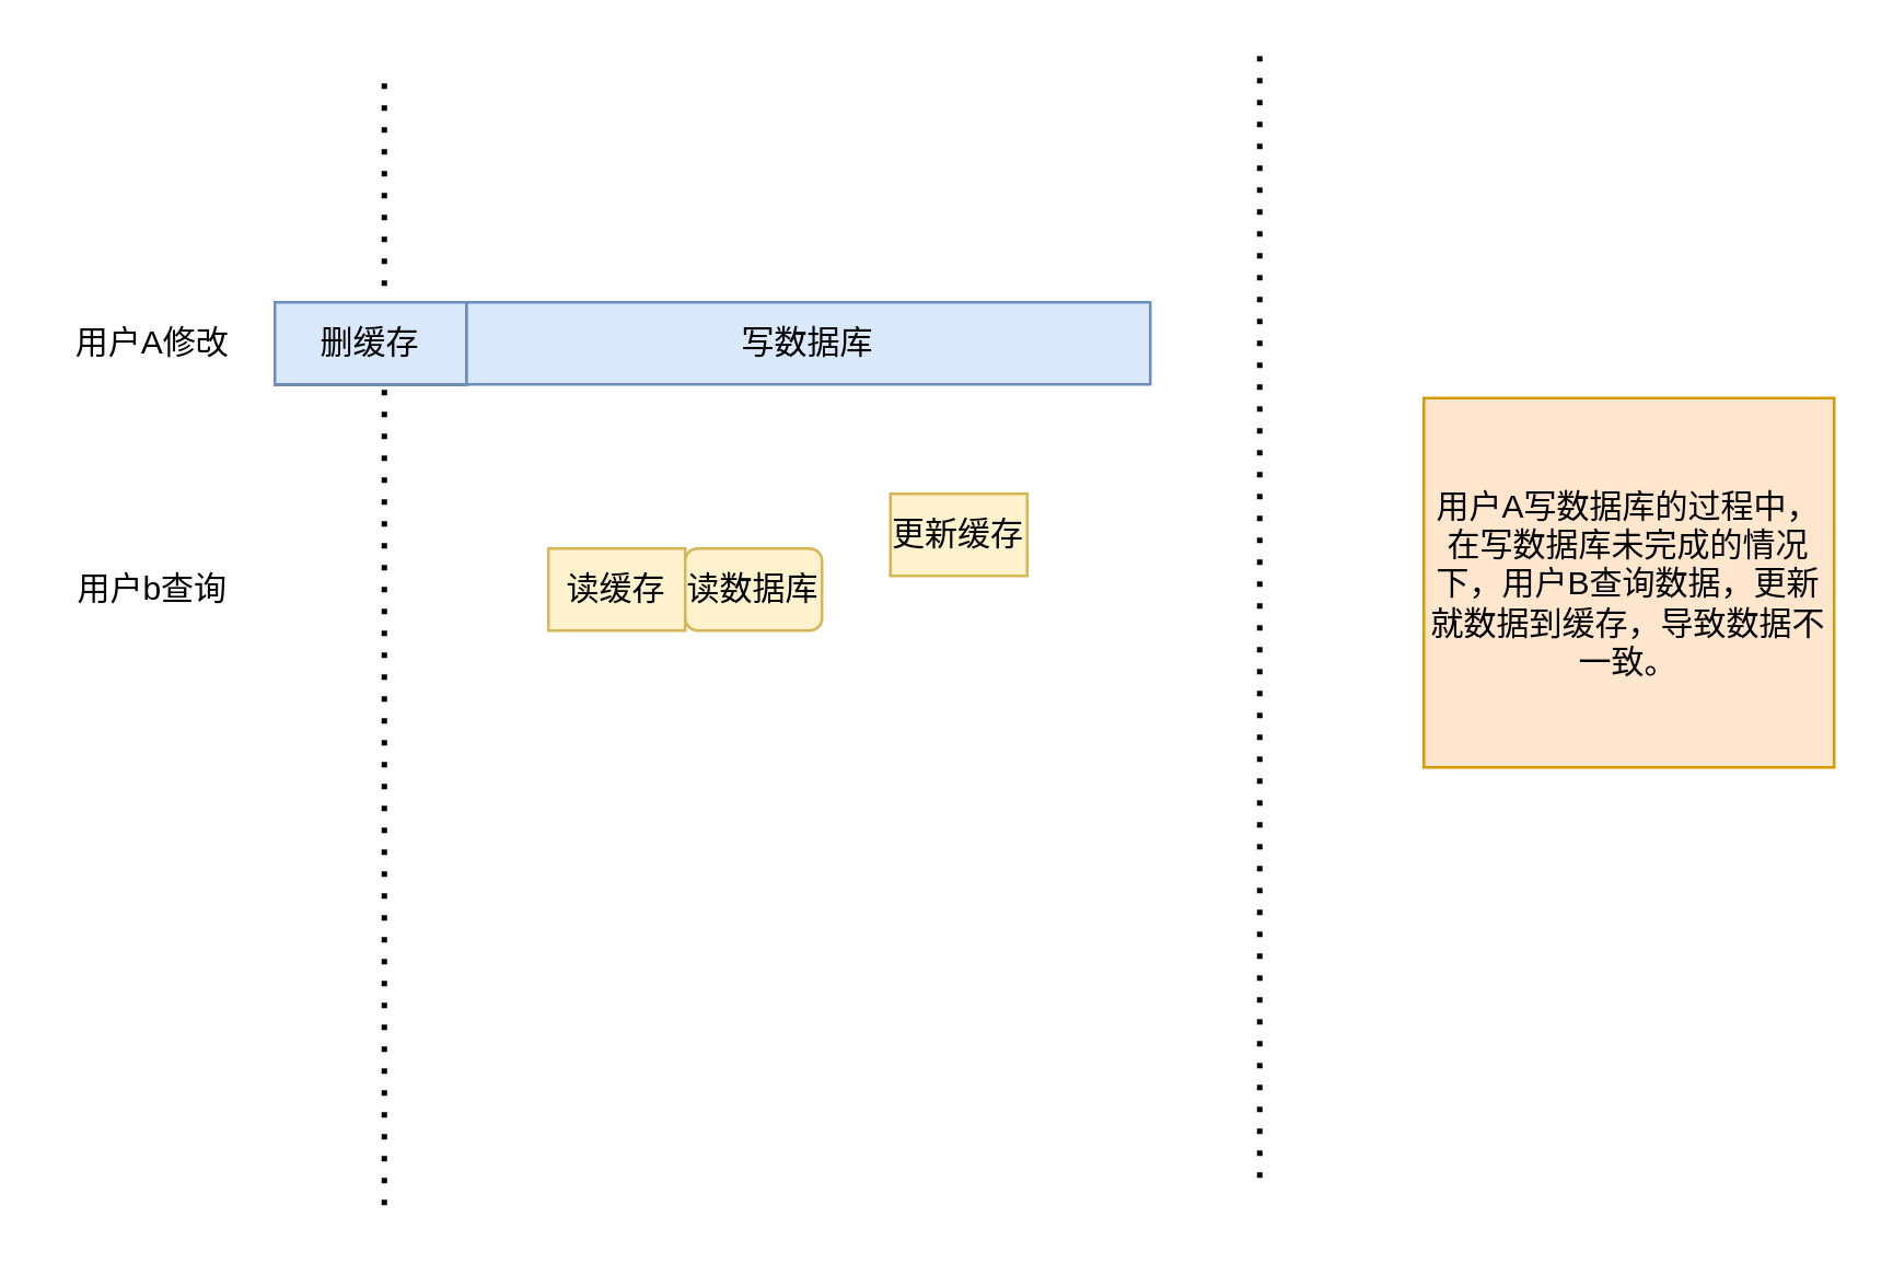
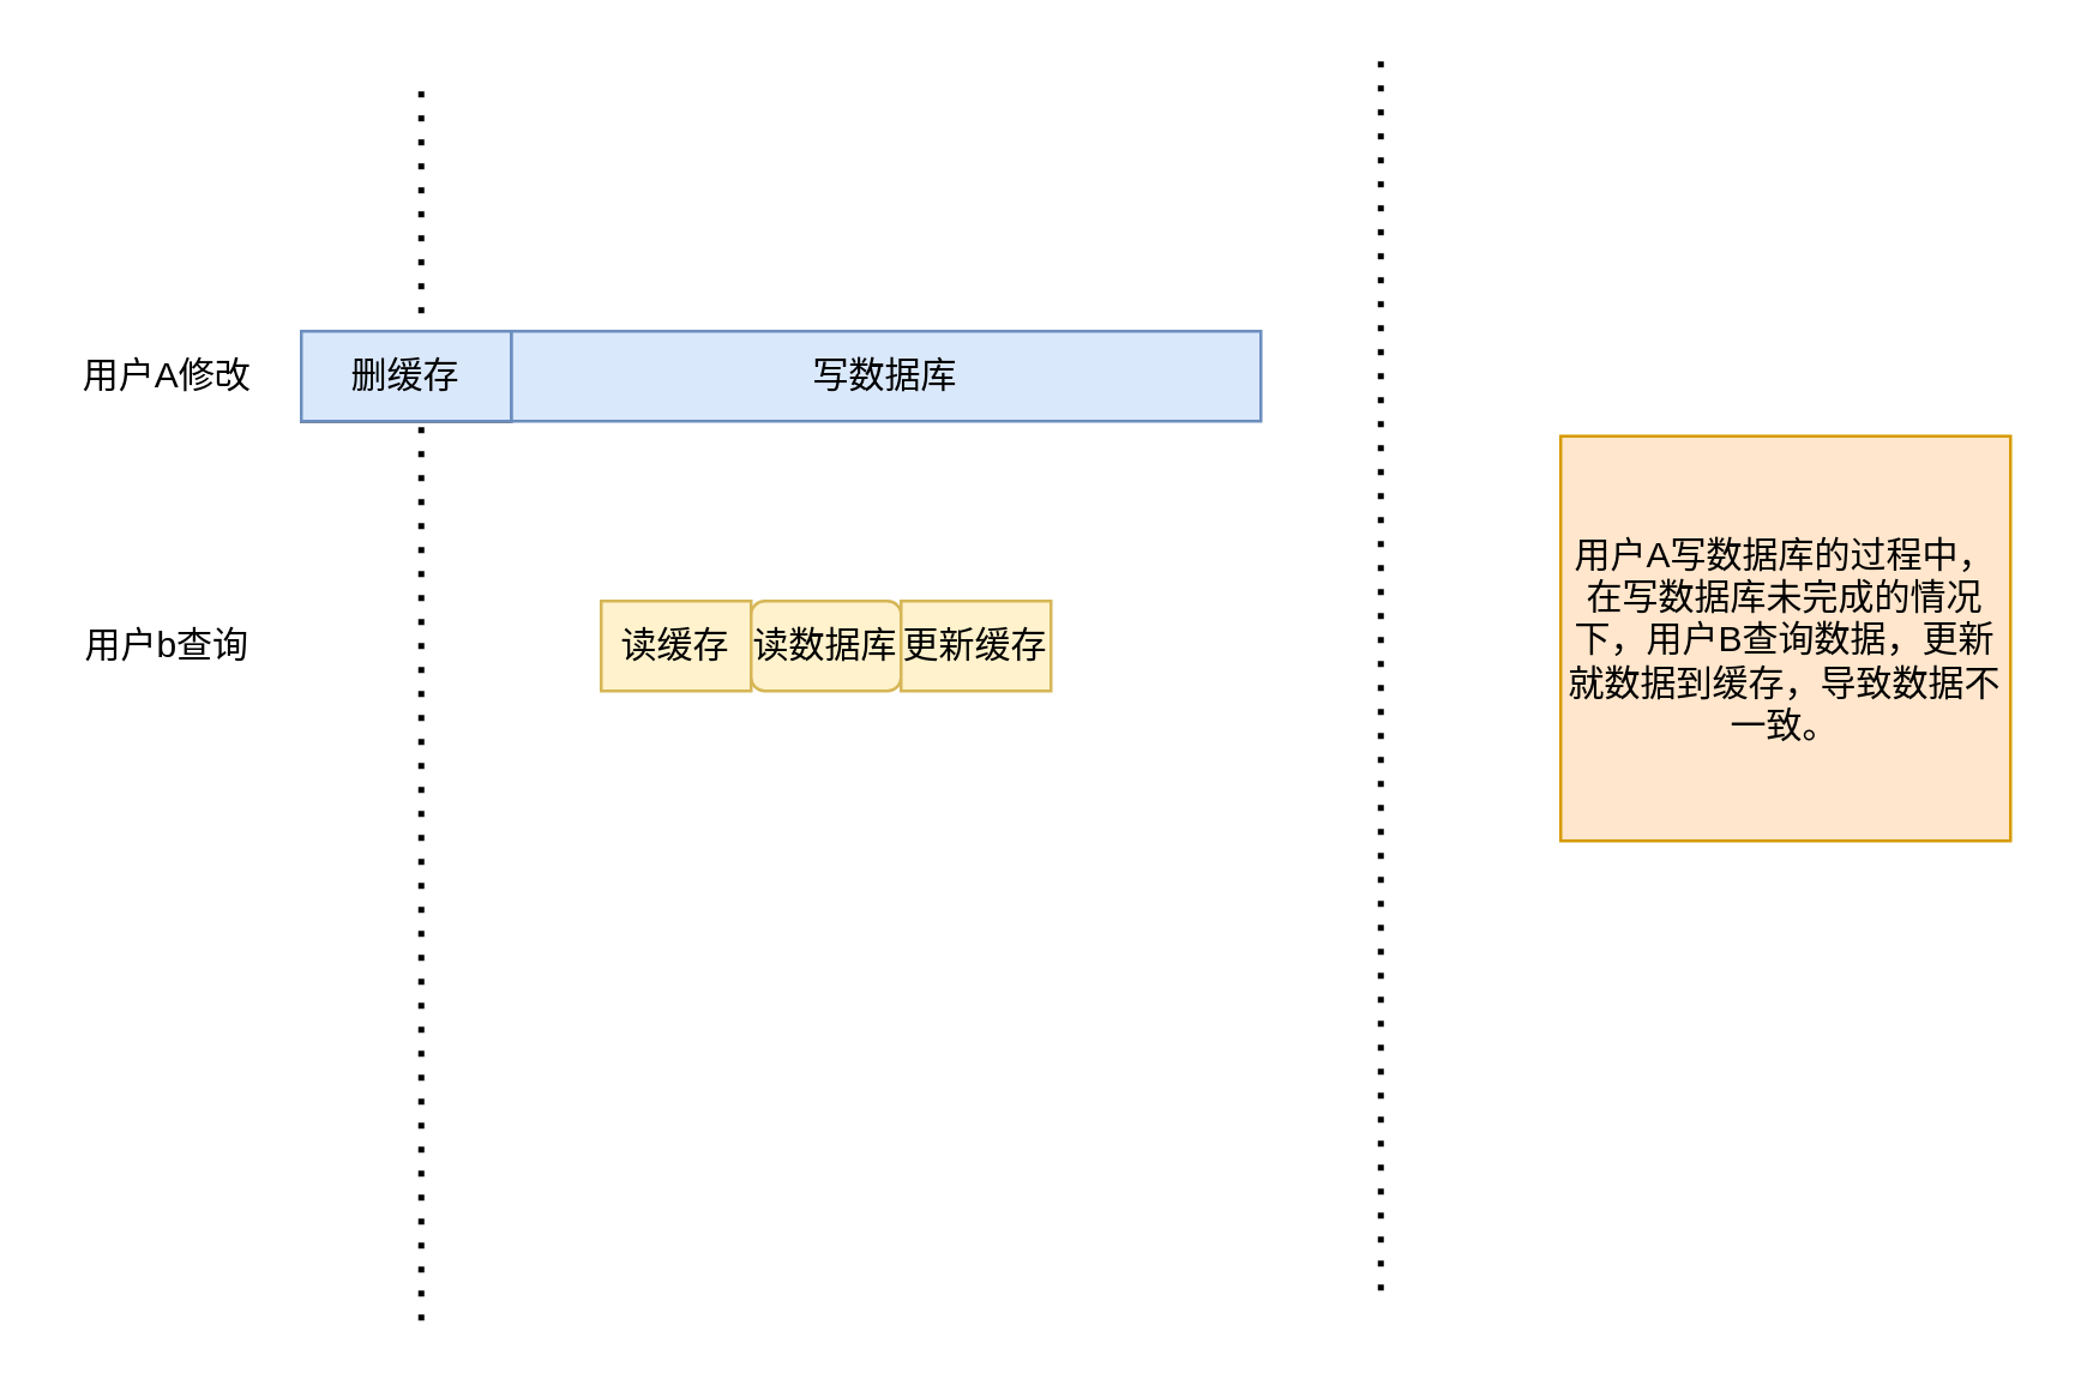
- <mxCell id="10" value="更新缓存" style="rounded=0;whiteSpace=wrap;html=1;fillColor=#fff2cc;strokeColor=#d6b656;" vertex="1" parent="1"><mxGeometry x="325" y="180" width="50" height="30" as="geometry" /></mxCell>
+ <mxCell id="10" value="更新缓存" style="rounded=0;whiteSpace=wrap;html=1;fillColor=#fff2cc;strokeColor=#d6b656;" vertex="1" parent="1"><mxGeometry x="300" y="200" width="50" height="30" as="geometry" /></mxCell>
